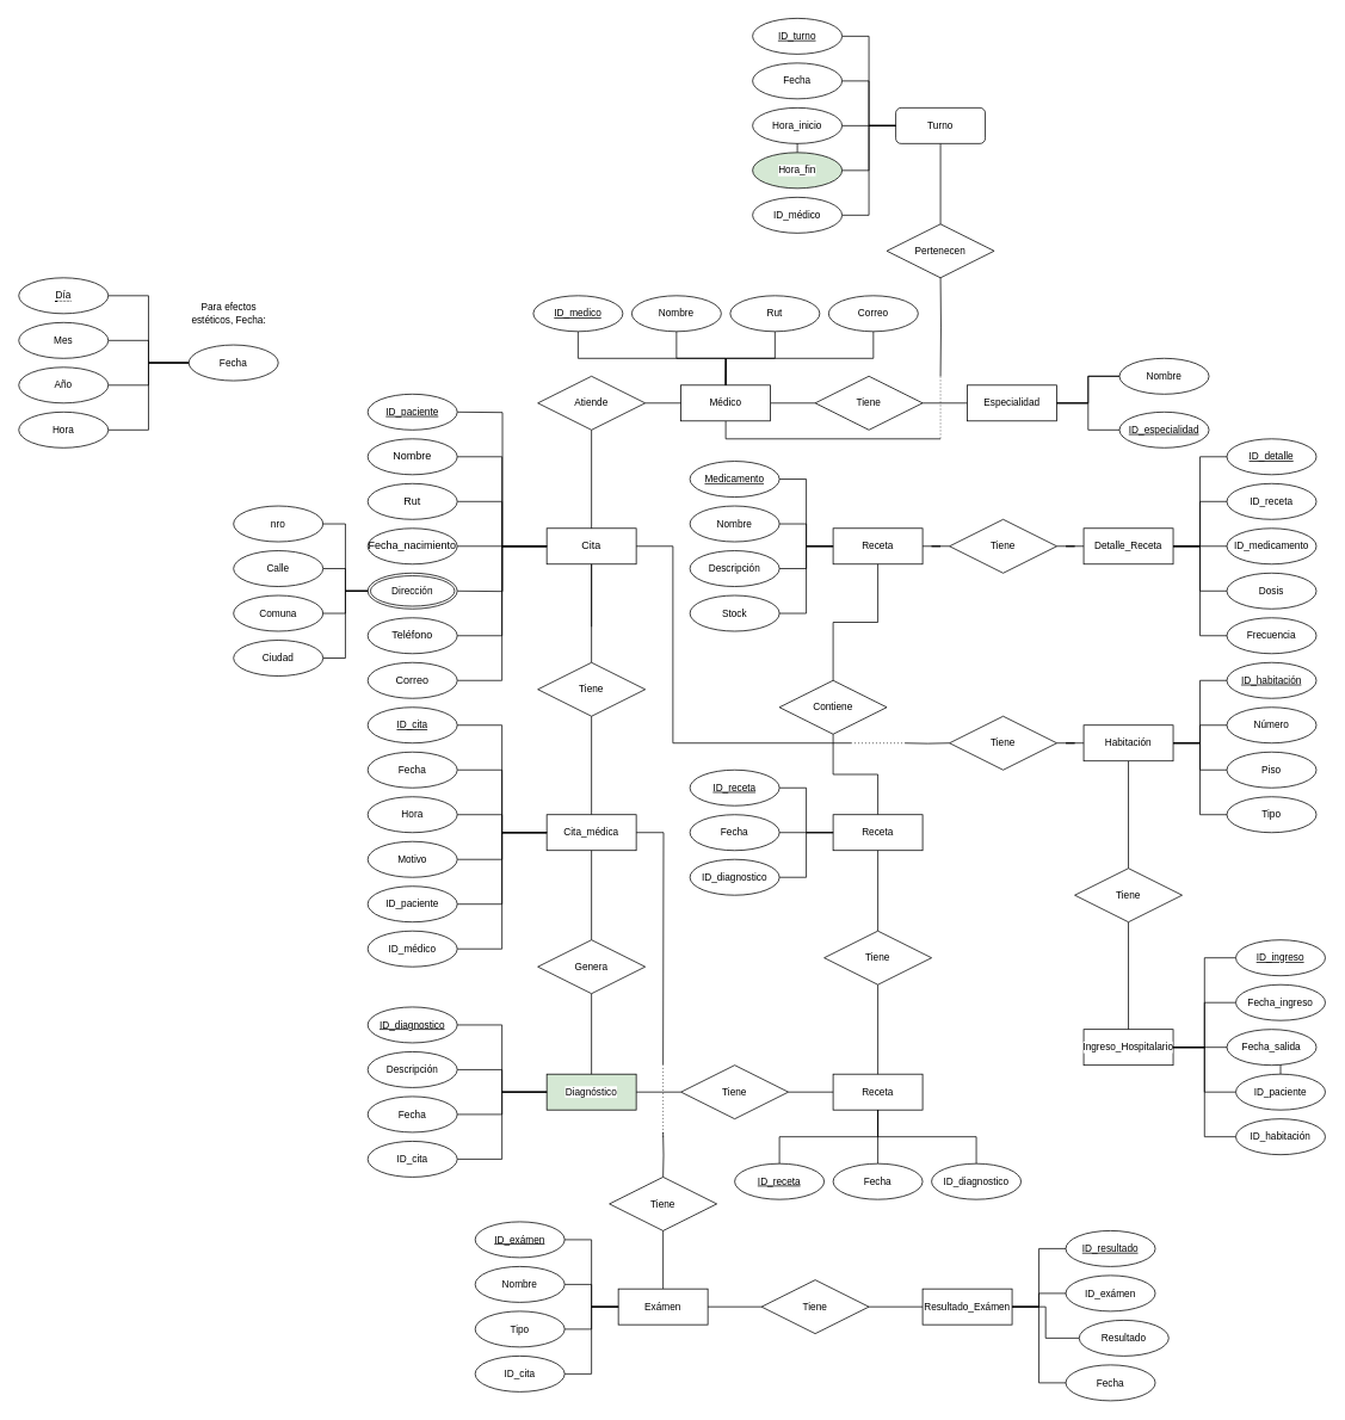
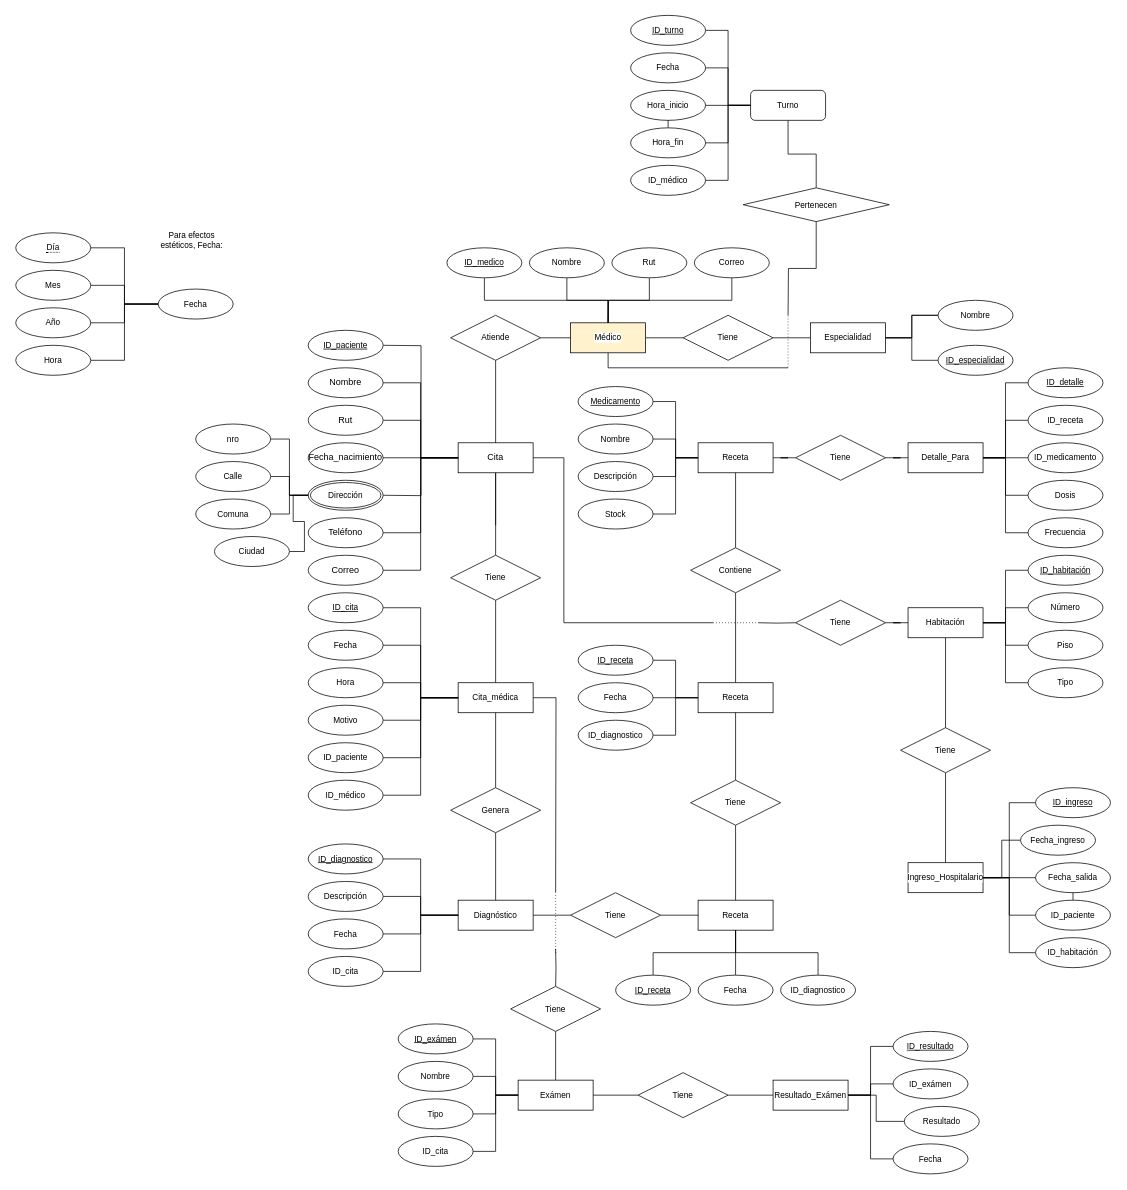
- <mxCell id="173" value="Hora_fin" style="ellipse;whiteSpace=wrap;html=1;align=center;fontFamily=Helvetica;fontSize=11;fontColor=default;labelBackgroundColor=default;fillColor=#d5e8d4;" vertex="1" parent="1"><mxGeometry x="840" y="170" width="100" height="40" as="geometry" /></mxCell>
+ <mxCell id="173" value="Hora_fin" style="ellipse;whiteSpace=wrap;html=1;align=center;fontFamily=Helvetica;fontSize=11;fontColor=default;labelBackgroundColor=default;" vertex="1" parent="1"><mxGeometry x="840" y="170" width="100" height="40" as="geometry" /></mxCell>
- <mxCell id="164" value="Pertenecen" style="shape=rhombus;perimeter=rhombusPerimeter;whiteSpace=wrap;html=1;align=center;fontFamily=Helvetica;fontSize=11;fontColor=default;labelBackgroundColor=default;" vertex="1" parent="1"><mxGeometry x="990" y="250" width="120" height="60" as="geometry" /></mxCell>
+ <mxCell id="164" value="Pertenecen" style="shape=rhombus;perimeter=rhombusPerimeter;whiteSpace=wrap;html=1;align=center;fontFamily=Helvetica;fontSize=11;fontColor=default;labelBackgroundColor=default;" vertex="1" parent="1"><mxGeometry x="990" y="250" width="195" height="45" as="geometry" /></mxCell>
- <mxCell id="108" value="Para efectos estéticos, Fecha:" style="text;html=1;align=center;verticalAlign=middle;whiteSpace=wrap;rounded=0;fontFamily=Helvetica;fontSize=11;fontColor=default;labelBackgroundColor=default;" vertex="1" parent="1"><mxGeometry x="200" y="317.5" width="110" height="65" as="geometry" /></mxCell>
+ <mxCell id="108" value="Para efectos estéticos, Fecha:" style="text;html=1;align=center;verticalAlign=middle;whiteSpace=wrap;rounded=0;fontFamily=Helvetica;fontSize=11;fontColor=default;labelBackgroundColor=default;" vertex="1" parent="1"><mxGeometry x="200" y="287.5" width="110" height="65" as="geometry" /></mxCell>
- <mxCell id="29" value="Médico" style="whiteSpace=wrap;html=1;align=center;fontFamily=Helvetica;fontSize=11;fontColor=default;labelBackgroundColor=default;" vertex="1" parent="1"><mxGeometry x="760" y="430" width="100" height="40" as="geometry" /></mxCell>
+ <mxCell id="29" value="Médico" style="whiteSpace=wrap;html=1;align=center;fontFamily=Helvetica;fontSize=11;fontColor=default;labelBackgroundColor=default;fillColor=#fff2cc;" vertex="1" parent="1"><mxGeometry x="760" y="430" width="100" height="40" as="geometry" /></mxCell>
- <mxCell id="120" value="Detalle_Receta" style="whiteSpace=wrap;html=1;align=center;fontFamily=Helvetica;fontSize=11;fontColor=default;labelBackgroundColor=default;" vertex="1" parent="1"><mxGeometry x="1210" y="590" width="100" height="40" as="geometry" /></mxCell>
+ <mxCell id="120" value="Detalle_Para" style="whiteSpace=wrap;html=1;align=center;fontFamily=Helvetica;fontSize=11;fontColor=default;labelBackgroundColor=default;" vertex="1" parent="1"><mxGeometry x="1210" y="590" width="100" height="40" as="geometry" /></mxCell>
- <mxCell id="26" value="Ciudad" style="ellipse;whiteSpace=wrap;html=1;align=center;fontFamily=Helvetica;fontSize=11;fontColor=default;labelBackgroundColor=default;" vertex="1" parent="1"><mxGeometry x="260" y="715" width="100" height="40" as="geometry" /></mxCell>
+ <mxCell id="26" value="Ciudad" style="ellipse;whiteSpace=wrap;html=1;align=center;fontFamily=Helvetica;fontSize=11;fontColor=default;labelBackgroundColor=default;" vertex="1" parent="1"><mxGeometry x="285" y="715" width="100" height="40" as="geometry" /></mxCell>
- <mxCell id="112" value="Contiene" style="shape=rhombus;perimeter=rhombusPerimeter;whiteSpace=wrap;html=1;align=center;fontFamily=Helvetica;fontSize=11;fontColor=default;labelBackgroundColor=default;" vertex="1" parent="1"><mxGeometry x="870" y="760" width="120" height="60" as="geometry" /></mxCell>
+ <mxCell id="112" value="Contiene" style="shape=rhombus;perimeter=rhombusPerimeter;whiteSpace=wrap;html=1;align=center;fontFamily=Helvetica;fontSize=11;fontColor=default;labelBackgroundColor=default;" vertex="1" parent="1"><mxGeometry x="920" y="730" width="120" height="60" as="geometry" /></mxCell>
- <mxCell id="155" value="Fecha_ingreso" style="ellipse;whiteSpace=wrap;html=1;align=center;fontFamily=Helvetica;fontSize=11;fontColor=default;labelBackgroundColor=default;" vertex="1" parent="1"><mxGeometry x="1380" y="1100" width="100" height="40" as="geometry" /></mxCell>
+ <mxCell id="155" value="Fecha_ingreso" style="ellipse;whiteSpace=wrap;html=1;align=center;fontFamily=Helvetica;fontSize=11;fontColor=default;labelBackgroundColor=default;" vertex="1" parent="1"><mxGeometry x="1360" y="1100" width="100" height="40" as="geometry" /></mxCell>
- <mxCell id="156" value="Fecha_salida" style="ellipse;whiteSpace=wrap;html=1;align=center;fontFamily=Helvetica;fontSize=11;fontColor=default;labelBackgroundColor=default;" vertex="1" parent="1"><mxGeometry x="1370" y="1150" width="100" height="40" as="geometry" /></mxCell>
+ <mxCell id="156" value="Fecha_salida" style="ellipse;whiteSpace=wrap;html=1;align=center;fontFamily=Helvetica;fontSize=11;fontColor=default;labelBackgroundColor=default;" vertex="1" parent="1"><mxGeometry x="1380" y="1150" width="100" height="40" as="geometry" /></mxCell>
- <mxCell id="75" value="Diagnóstico" style="whiteSpace=wrap;html=1;align=center;fontFamily=Helvetica;fontSize=11;fontColor=default;labelBackgroundColor=default;fillColor=#d5e8d4;" vertex="1" parent="1"><mxGeometry x="610" y="1200" width="100" height="40" as="geometry" /></mxCell>
+ <mxCell id="75" value="Diagnóstico" style="whiteSpace=wrap;html=1;align=center;fontFamily=Helvetica;fontSize=11;fontColor=default;labelBackgroundColor=default;" vertex="1" parent="1"><mxGeometry x="610" y="1200" width="100" height="40" as="geometry" /></mxCell>
